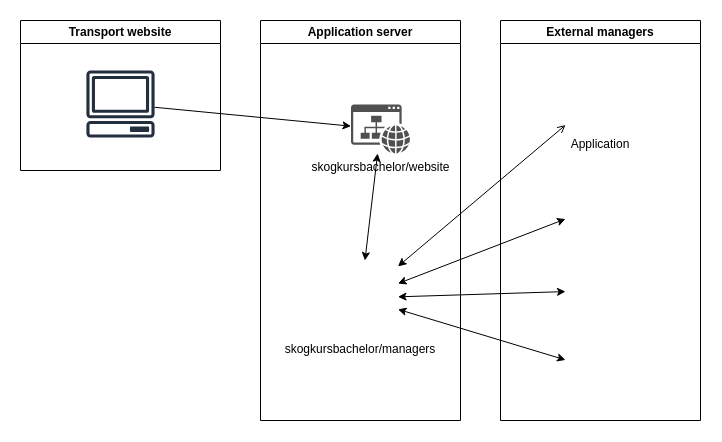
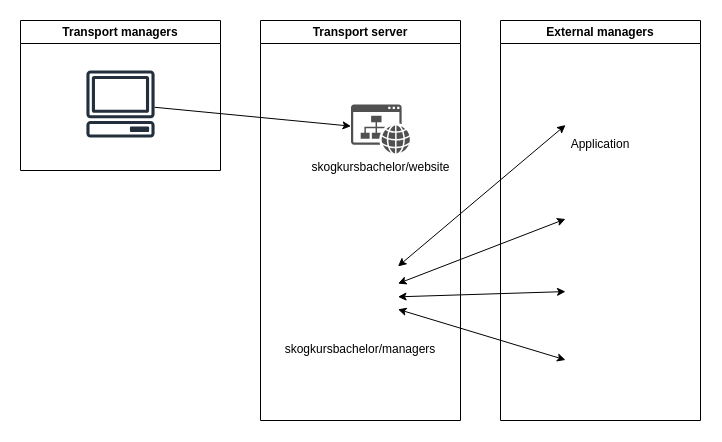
- <mxCell id="7" value="Transport website" style="swimlane;whiteSpace=wrap;html=1;expand=1;collapsible=0;" parent="1" vertex="1"><mxGeometry x="20" y="20" width="200" height="150" as="geometry" /></mxCell>
+ <mxCell id="7" value="Transport managers" style="swimlane;whiteSpace=wrap;html=1;expand=1;collapsible=0;" parent="1" vertex="1"><mxGeometry x="20" y="20" width="200" height="150" as="geometry" /></mxCell>
- <mxCell id="3" value="Application server" style="swimlane;whiteSpace=wrap;html=1;expand=1;collapsible=0;" parent="1" vertex="1"><mxGeometry x="260" y="20" width="200" height="400" as="geometry"><mxRectangle x="290" y="240" width="160" height="30" as="alternateBounds" /></mxGeometry></mxCell>
+ <mxCell id="3" value="Transport server" style="swimlane;whiteSpace=wrap;html=1;expand=1;collapsible=0;" parent="1" vertex="1"><mxGeometry x="260" y="20" width="200" height="400" as="geometry"><mxRectangle x="290" y="240" width="160" height="30" as="alternateBounds" /></mxGeometry></mxCell>
- <mxCell id="15" value="" style="endArrow=open;startArrow=classic;html=1;rounded=0;" parent="1" source="5" target="13" edge="1"><mxGeometry width="50" height="50" relative="1" as="geometry"><mxPoint x="550" y="285" as="sourcePoint" /><mxPoint x="600" y="235" as="targetPoint" /></mxGeometry></mxCell>
+ <mxCell id="15" value="" style="endArrow=classic;startArrow=classic;html=1;rounded=0;" parent="1" source="5" target="13" edge="1"><mxGeometry width="50" height="50" relative="1" as="geometry"><mxPoint x="550" y="285" as="sourcePoint" /><mxPoint x="600" y="235" as="targetPoint" /></mxGeometry></mxCell>
- <mxCell id="6" value="" style="endArrow=classic;startArrow=classic;html=1;rounded=0;" parent="3" source="5" target="4" edge="1"><mxGeometry width="50" height="50" relative="1" as="geometry"><mxPoint x="79.5" y="210" as="sourcePoint" /><mxPoint x="129.5" y="160" as="targetPoint" /></mxGeometry></mxCell>
